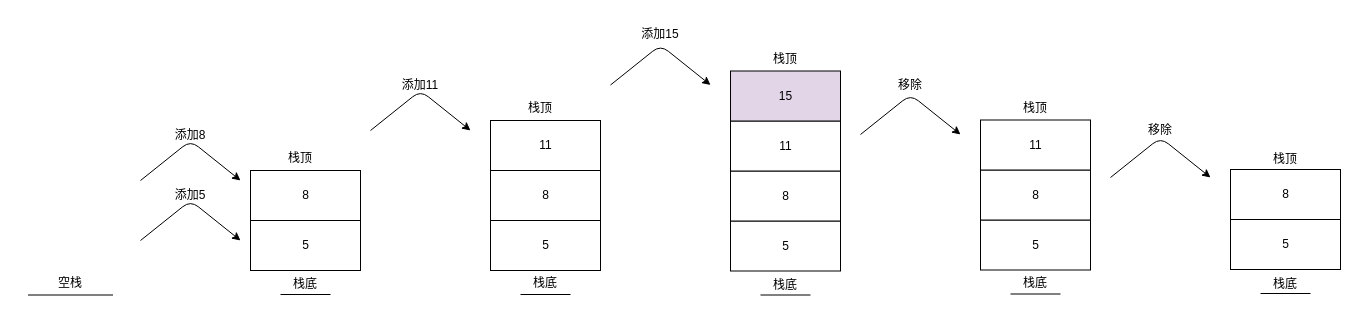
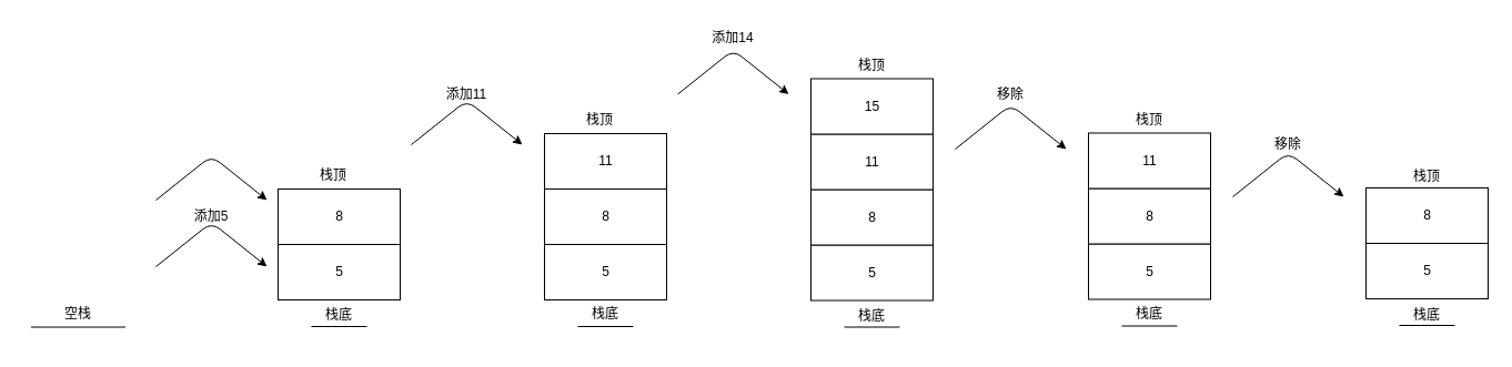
- <mxCell id="39" value="添加15" style="text;strokeColor=none;fillColor=none;align=center;verticalAlign=top;spacingLeft=4;spacingRight=4;overflow=hidden;rotatable=0;points=[[0,0.5],[1,0.5]];portConstraint=eastwest;" vertex="1" parent="1"><mxGeometry x="610" y="20" width="100" height="26" as="geometry" /></mxCell>
+ <mxCell id="39" value="添加14" style="text;strokeColor=none;fillColor=none;align=center;verticalAlign=top;spacingLeft=4;spacingRight=4;overflow=hidden;rotatable=0;points=[[0,0.5],[1,0.5]];portConstraint=eastwest;" vertex="1" parent="1"><mxGeometry x="610" y="20" width="100" height="26" as="geometry" /></mxCell>
- <mxCell id="23" value="15" style="html=1;fillColor=#e1d5e7;" parent="1" vertex="1"><mxGeometry x="730" y="70.5" width="110" height="50" as="geometry" /></mxCell>
+ <mxCell id="23" value="15" style="html=1;" parent="1" vertex="1"><mxGeometry x="730" y="70.5" width="110" height="50" as="geometry" /></mxCell>
- <mxCell id="35" value="添加8" style="text;strokeColor=none;fillColor=none;align=center;verticalAlign=top;spacingLeft=4;spacingRight=4;overflow=hidden;rotatable=0;points=[[0,0.5],[1,0.5]];portConstraint=eastwest;" vertex="1" parent="1"><mxGeometry x="140" y="120.5" width="100" height="26" as="geometry" /></mxCell>
